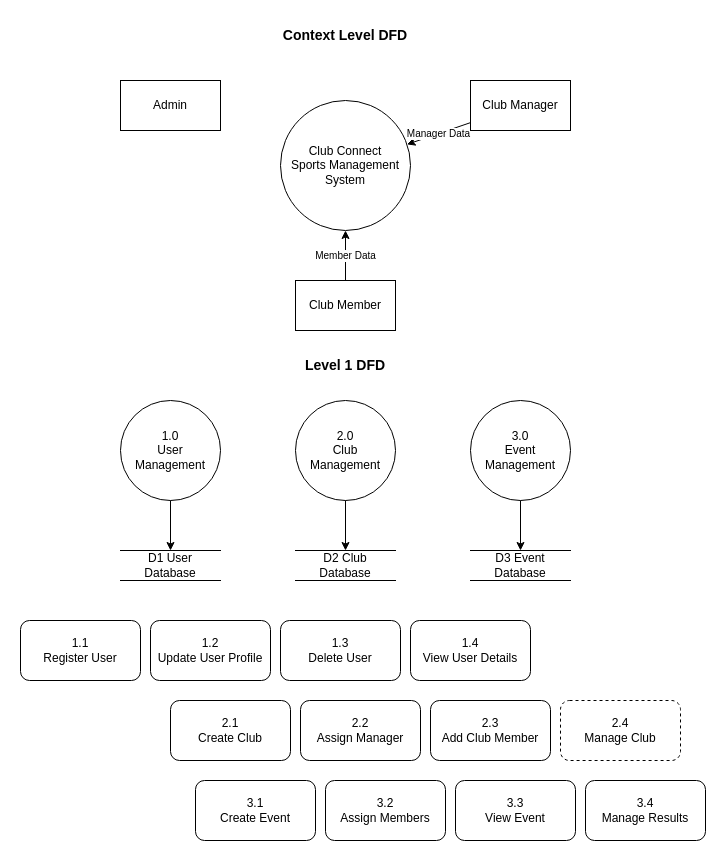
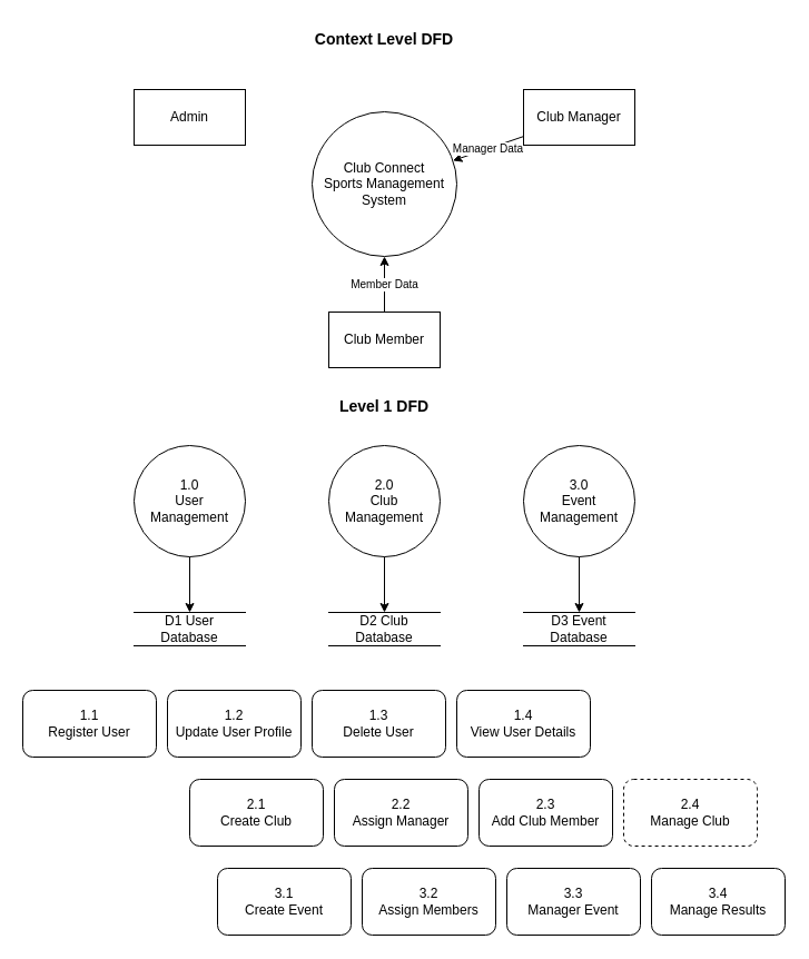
- <mxCell id="29" value="3.3&#10;View Event" style="rounded=1;whiteSpace=wrap;html=1;fontSize=12" parent="1" vertex="1"><mxGeometry x="455" y="780" width="120" height="60" as="geometry" /></mxCell>
+ <mxCell id="29" value="3.3&#10;Manager Event" style="rounded=1;whiteSpace=wrap;html=1;fontSize=12" parent="1" vertex="1"><mxGeometry x="455" y="780" width="120" height="60" as="geometry" /></mxCell>
